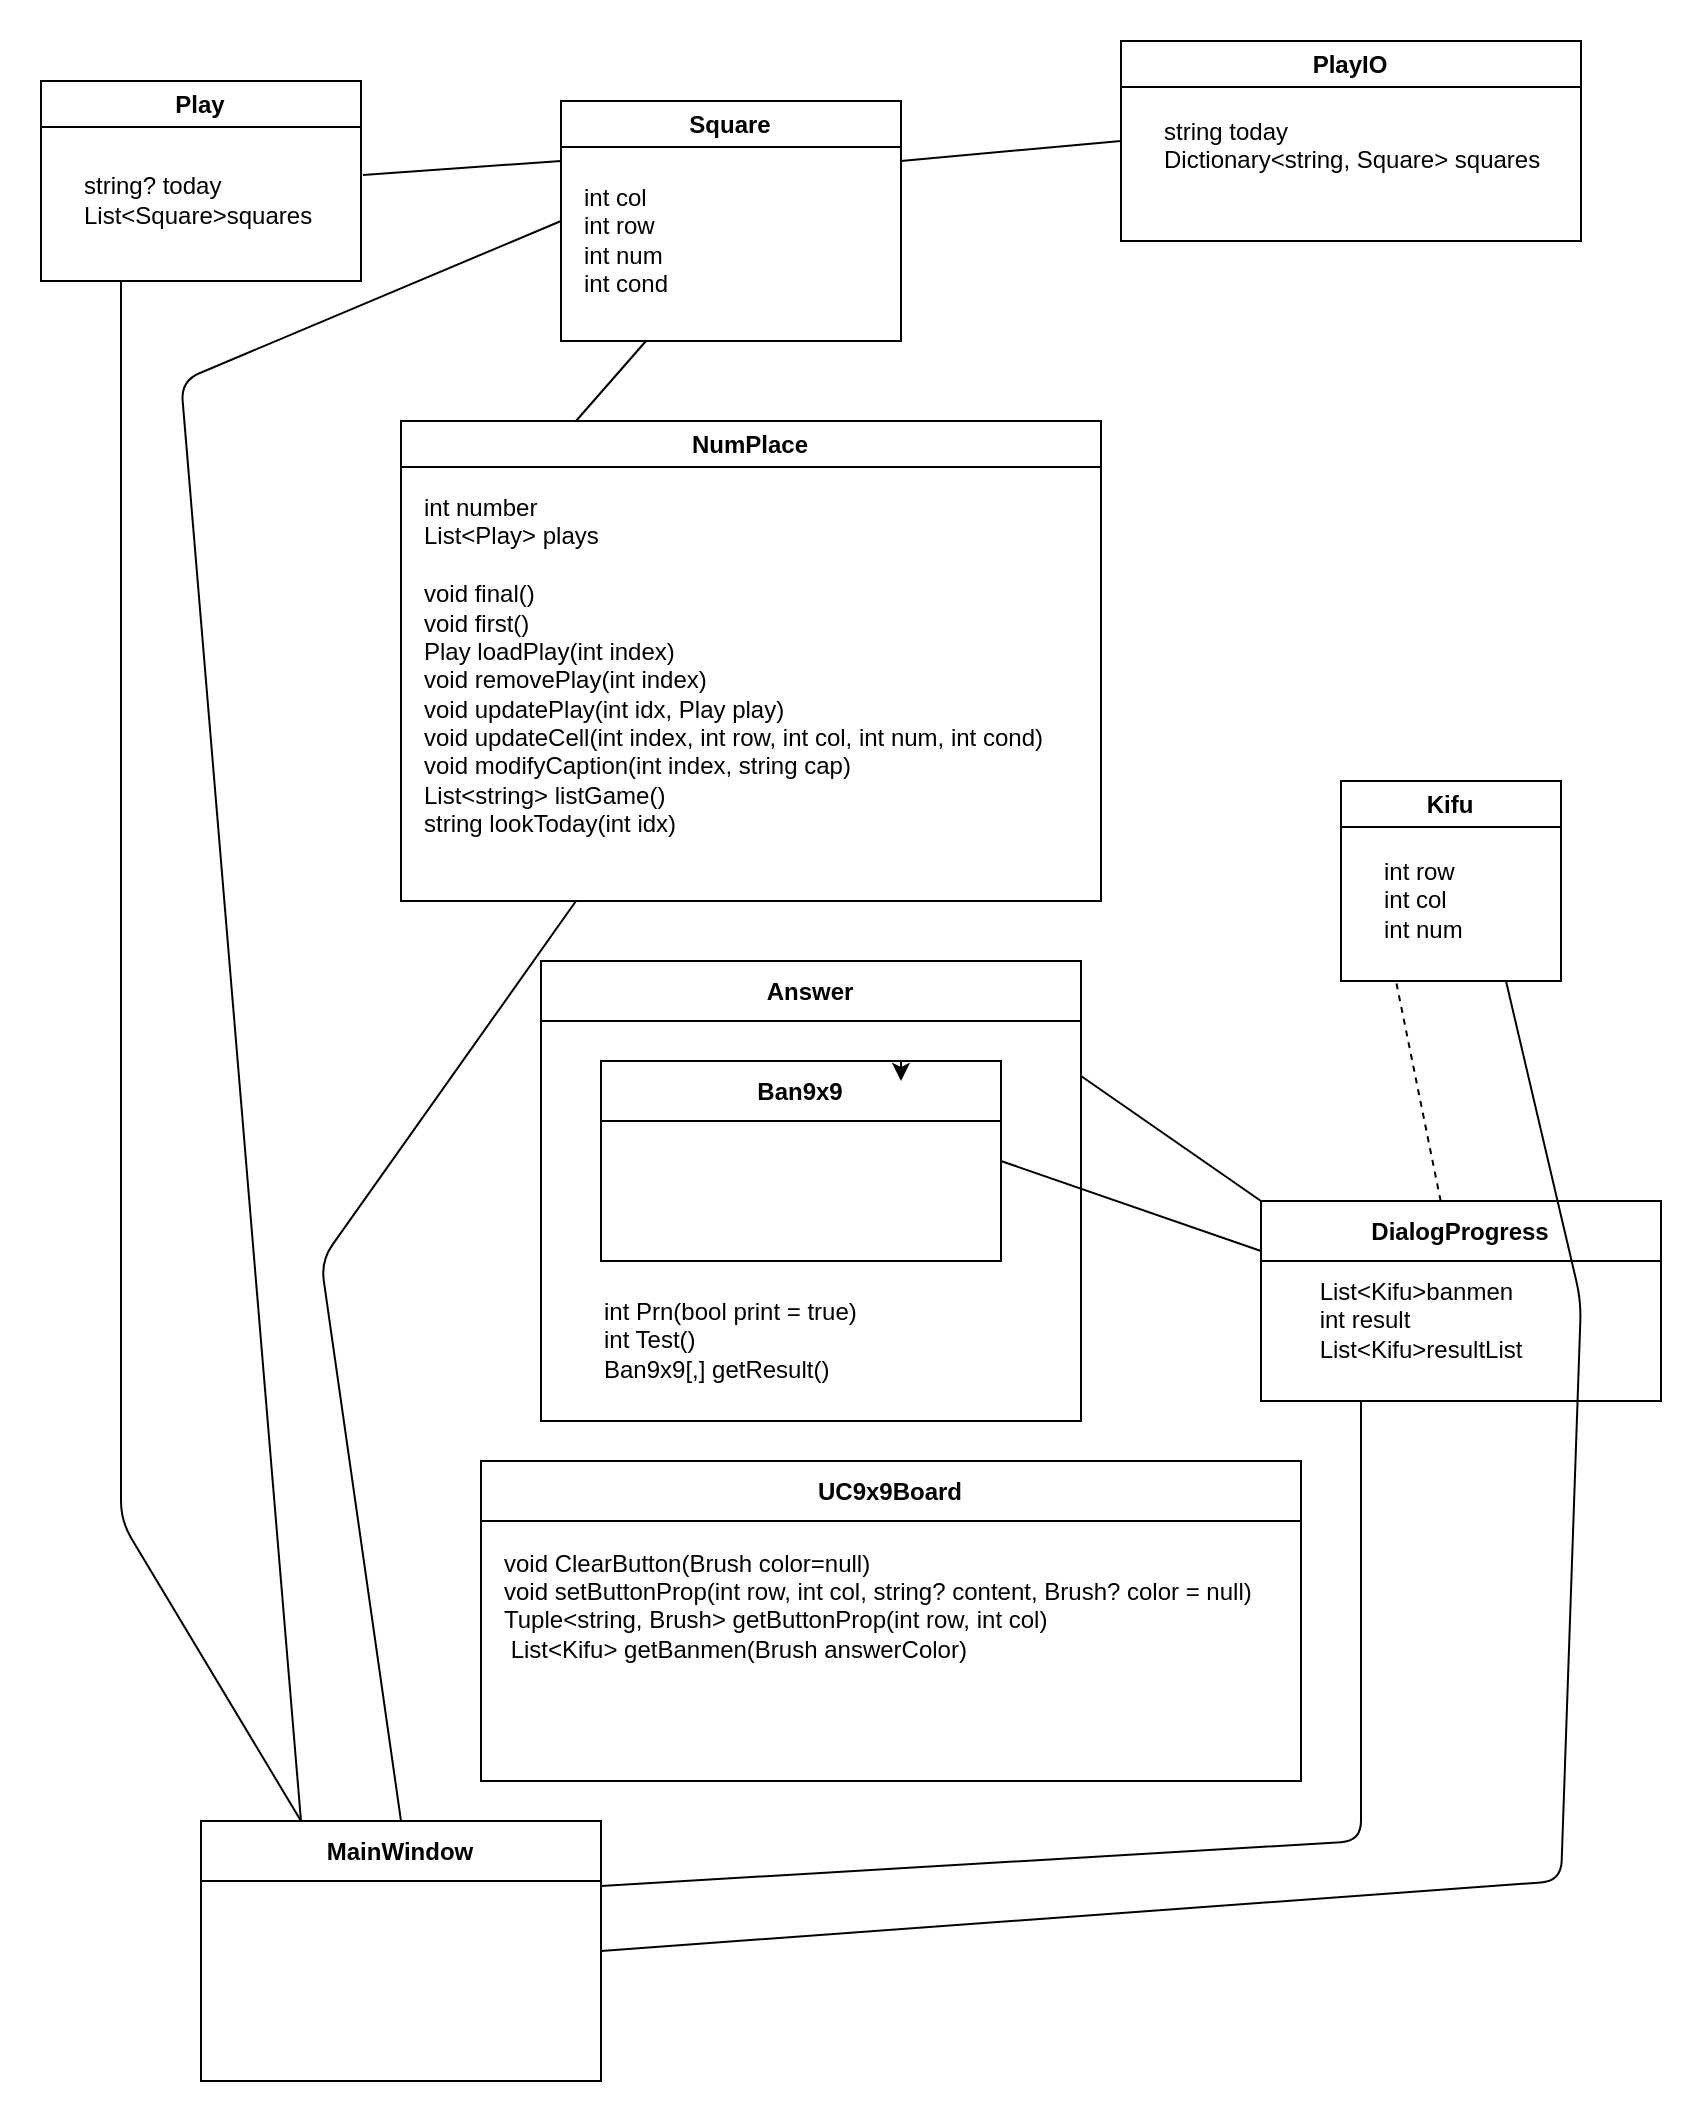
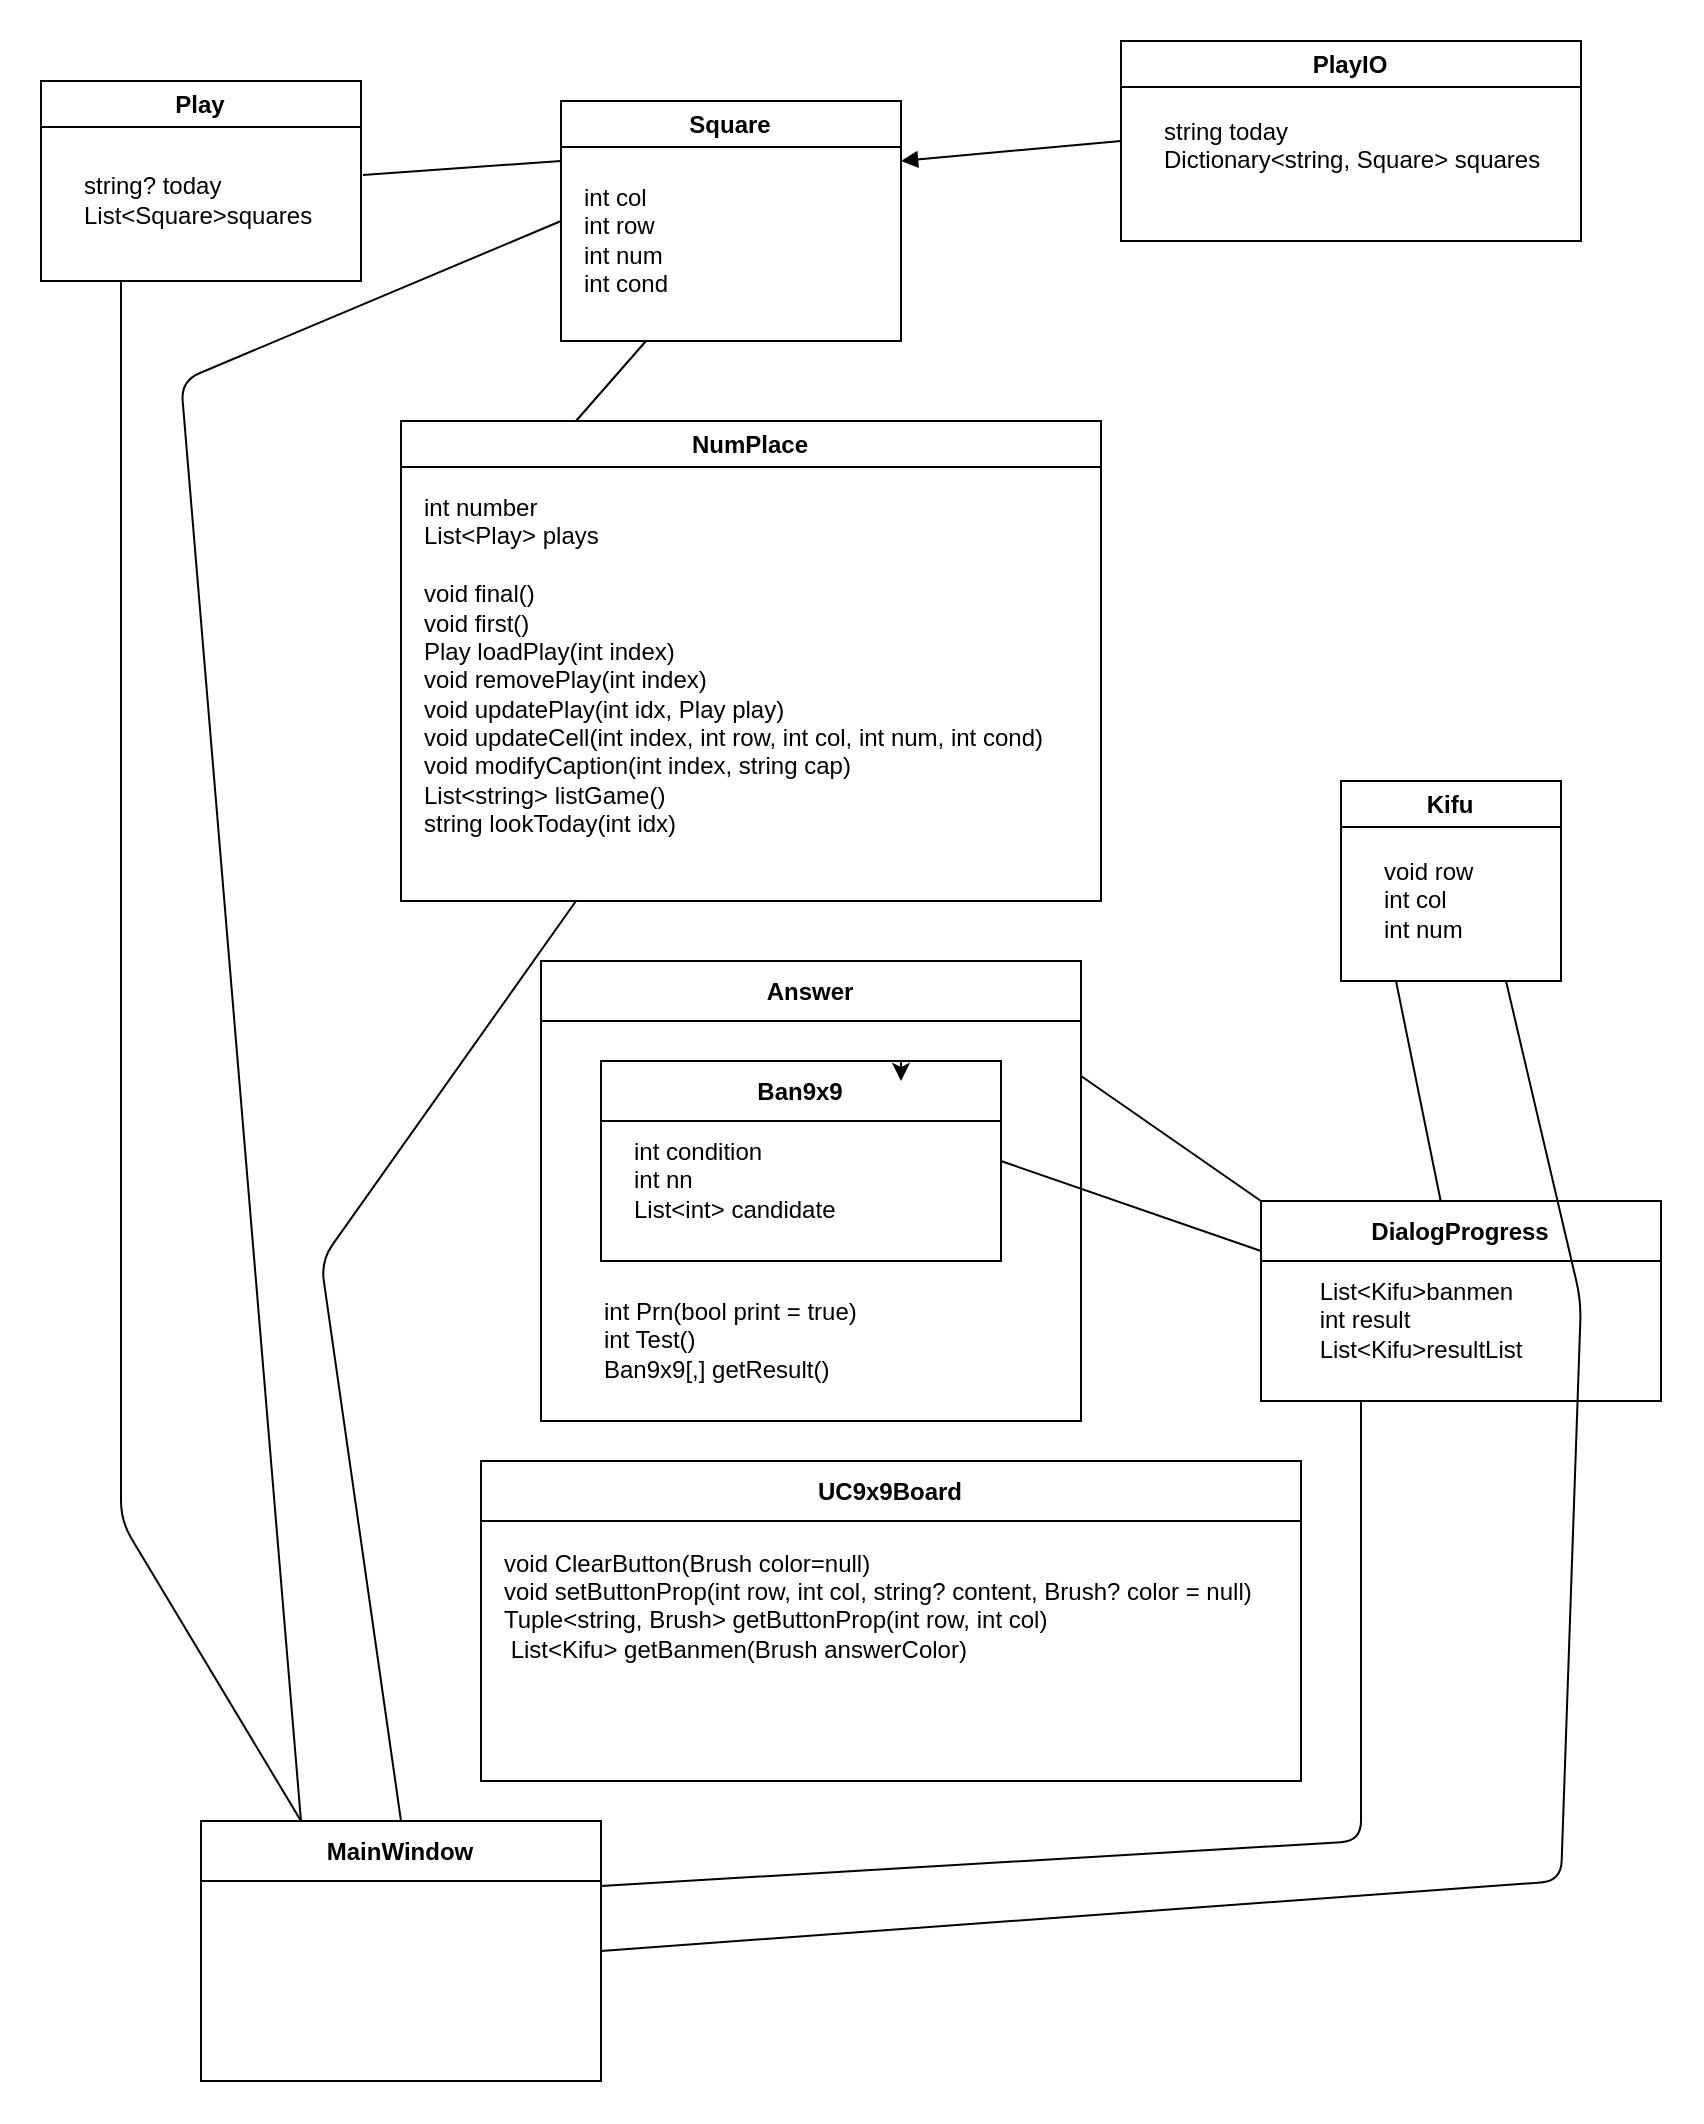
- <mxCell id="14" value="" style="endArrow=none;html=1;entryX=1;entryY=0.25;entryDx=0;entryDy=0;exitX=0;exitY=0.5;exitDx=0;exitDy=0;" parent="1" source="8" target="2" edge="1"><mxGeometry width="50" height="50" relative="1" as="geometry"><mxPoint x="170.98" y="157" as="sourcePoint" /><mxPoint x="240" y="120" as="targetPoint" /></mxGeometry></mxCell>
+ <mxCell id="14" value="" style="endArrow=block;html=1;entryX=1;entryY=0.25;entryDx=0;entryDy=0;exitX=0;exitY=0.5;exitDx=0;exitDy=0;" parent="1" source="8" target="2" edge="1"><mxGeometry width="50" height="50" relative="1" as="geometry"><mxPoint x="170.98" y="157" as="sourcePoint" /><mxPoint x="240" y="120" as="targetPoint" /></mxGeometry></mxCell>
- <mxCell id="16" value="&lt;div&gt;int row&lt;br&gt;&lt;/div&gt;&lt;div&gt;int col&lt;br&gt;&lt;/div&gt;&lt;div&gt;int num&lt;br&gt;&lt;/div&gt;" style="text;html=1;align=left;verticalAlign=middle;resizable=0;points=[];autosize=1;strokeColor=none;fillColor=none;" parent="15" vertex="1"><mxGeometry x="20" y="30" width="60" height="60" as="geometry" /></mxCell>
+ <mxCell id="16" value="&lt;div&gt;void row&lt;br&gt;&lt;/div&gt;&lt;div&gt;int col&lt;br&gt;&lt;/div&gt;&lt;div&gt;int num&lt;br&gt;&lt;/div&gt;" style="text;html=1;align=left;verticalAlign=middle;resizable=0;points=[];autosize=1;strokeColor=none;fillColor=none;" parent="15" vertex="1"><mxGeometry x="20" y="30" width="60" height="60" as="geometry" /></mxCell>
- <mxCell id="18" value="" style="endArrow=none;html=1;entryX=0.25;entryY=1;entryDx=0;entryDy=0;dashed=1;" parent="1" source="4" target="15" edge="1"><mxGeometry width="50" height="50" relative="1" as="geometry"><mxPoint x="322.5" y="320" as="sourcePoint" /><mxPoint x="440" y="260" as="targetPoint" /></mxGeometry></mxCell>
+ <mxCell id="18" value="" style="endArrow=none;html=1;entryX=0.25;entryY=1;entryDx=0;entryDy=0;" parent="1" source="4" target="15" edge="1"><mxGeometry width="50" height="50" relative="1" as="geometry"><mxPoint x="322.5" y="320" as="sourcePoint" /><mxPoint x="440" y="260" as="targetPoint" /></mxGeometry></mxCell>
+ <mxCell id="22" value="int condition&lt;br&gt;int nn&lt;br&gt;List&amp;lt;int&amp;gt; candidate" style="text;html=1;align=left;verticalAlign=middle;resizable=0;points=[];autosize=1;strokeColor=none;fillColor=none;" parent="21" vertex="1"><mxGeometry x="15" y="30" width="120" height="60" as="geometry" /></mxCell>
